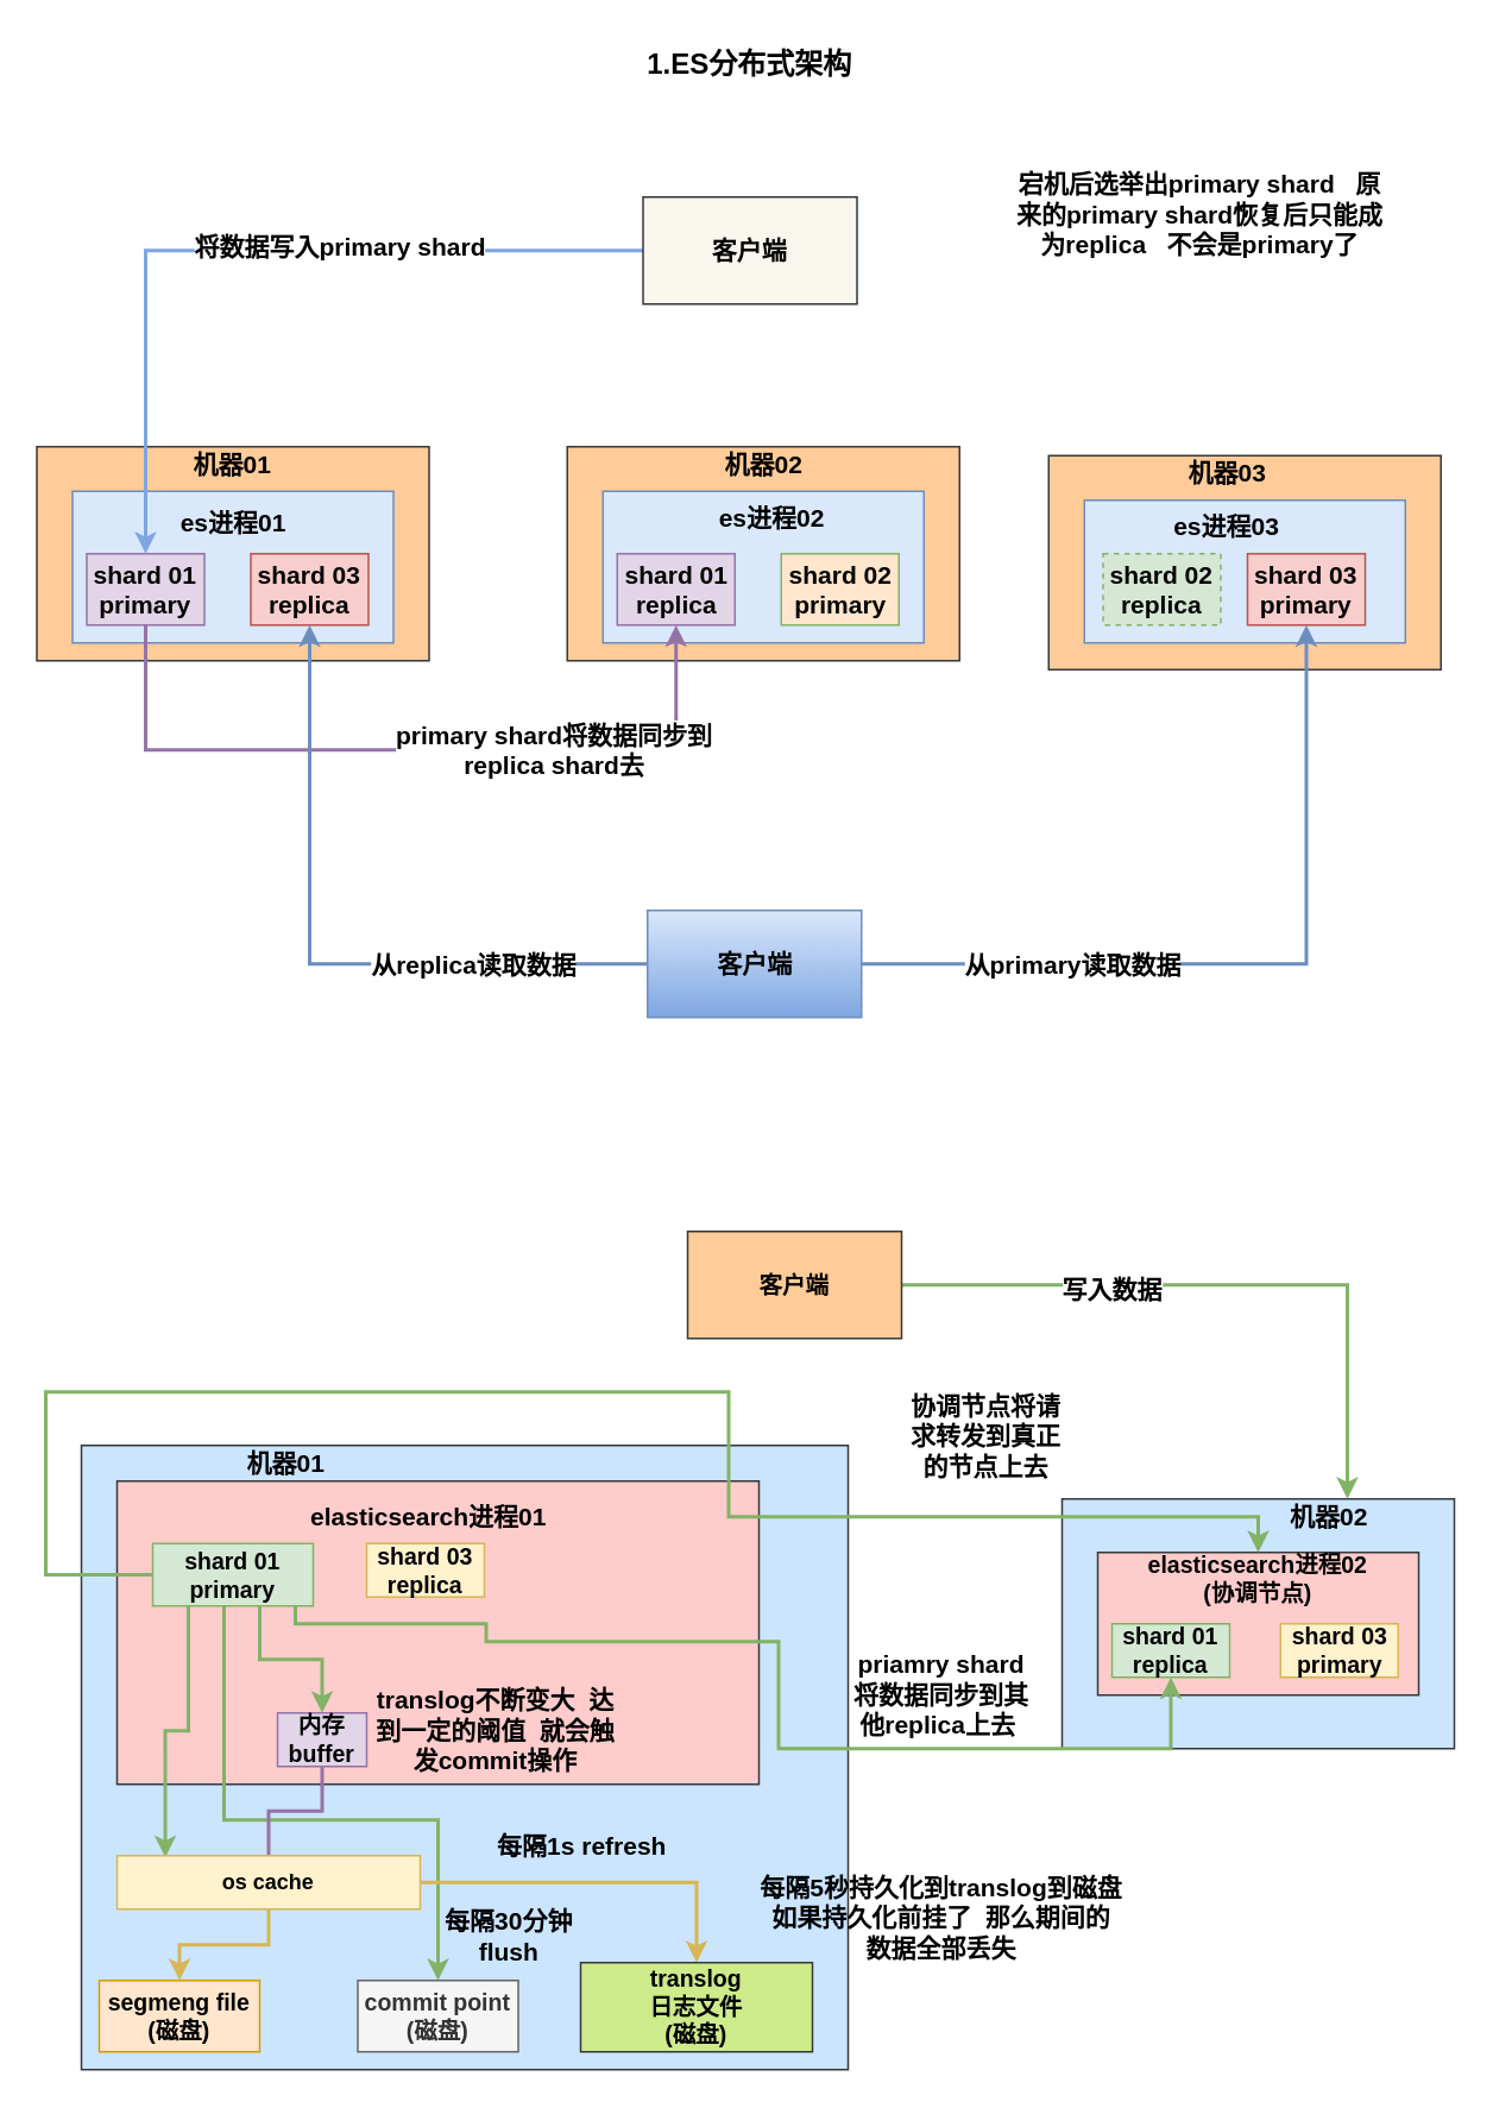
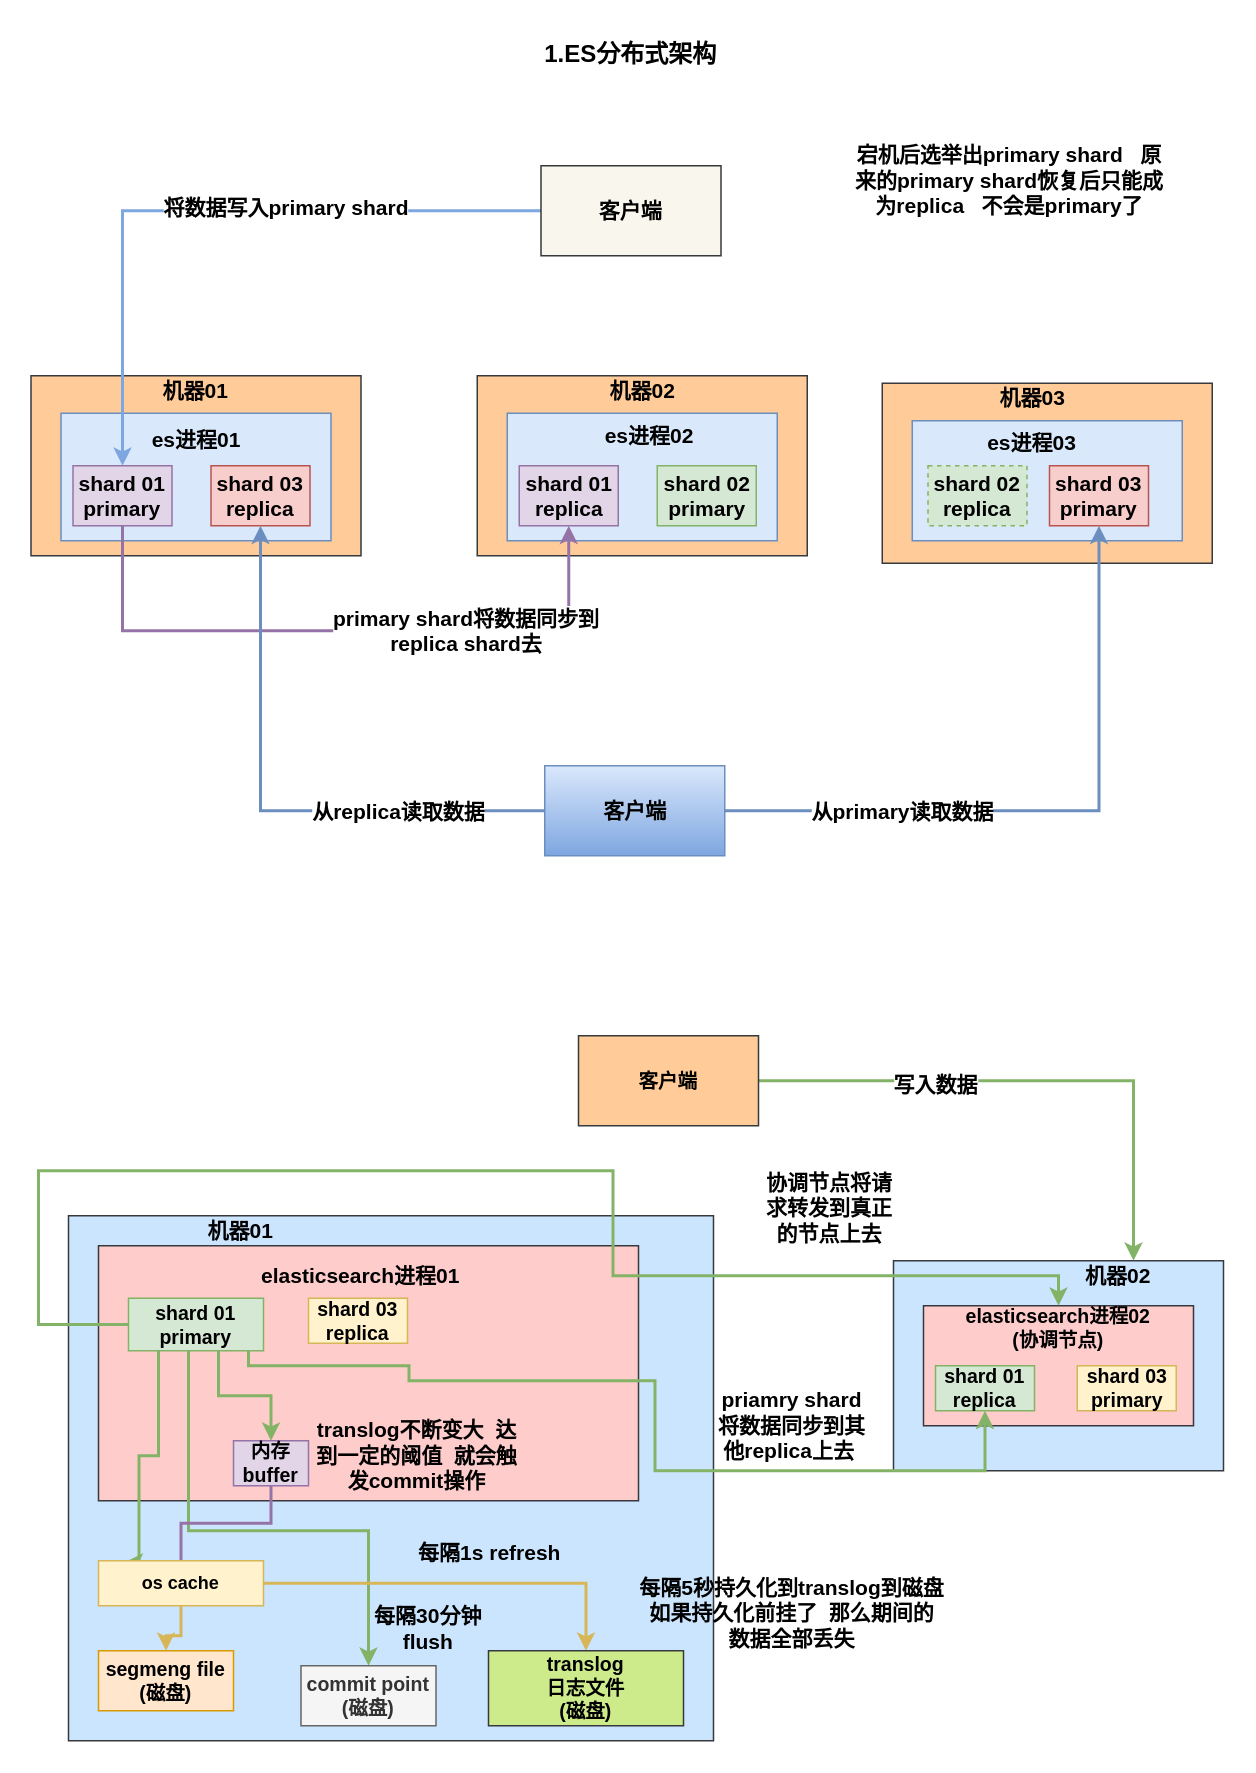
- <mxCell id="48" value="&lt;font style=&quot;font-size: 14px&quot;&gt;&lt;b&gt;shard 02&lt;br&gt;primary&lt;/b&gt;&lt;/font&gt;" style="rounded=0;whiteSpace=wrap;html=1;fillColor=#ffe6cc;strokeColor=#82b366;" parent="1" vertex="1"><mxGeometry x="437.5" y="310" width="66" height="40" as="geometry" /></mxCell>
+ <mxCell id="48" value="&lt;font style=&quot;font-size: 14px&quot;&gt;&lt;b&gt;shard 02&lt;br&gt;primary&lt;/b&gt;&lt;/font&gt;" style="rounded=0;whiteSpace=wrap;html=1;fillColor=#d5e8d4;strokeColor=#82b366;" parent="1" vertex="1"><mxGeometry x="437.5" y="310" width="66" height="40" as="geometry" /></mxCell>
- <mxCell id="28" value="&lt;b&gt;os cache&lt;/b&gt;" style="rounded=0;whiteSpace=wrap;html=1;fillColor=#fff2cc;strokeColor=#d6b656;" parent="1" vertex="1"><mxGeometry x="65" y="1040" width="170" height="30" as="geometry" /></mxCell>
+ <mxCell id="28" value="&lt;b&gt;os cache&lt;/b&gt;" style="rounded=0;whiteSpace=wrap;html=1;fillColor=#fff2cc;strokeColor=#d6b656;" parent="1" vertex="1"><mxGeometry x="65" y="1040" width="110" height="30" as="geometry" /></mxCell>
- <mxCell id="29" value="&lt;font style=&quot;font-size: 13px&quot;&gt;&lt;b&gt;segmeng file&lt;br&gt;(磁盘)&lt;/b&gt;&lt;/font&gt;" style="rounded=0;whiteSpace=wrap;html=1;fillColor=#ffe6cc;strokeColor=#d79b00;" parent="1" vertex="1"><mxGeometry x="55" y="1110" width="90" height="40" as="geometry" /></mxCell>
+ <mxCell id="29" value="&lt;font style=&quot;font-size: 13px&quot;&gt;&lt;b&gt;segmeng file&lt;br&gt;(磁盘)&lt;/b&gt;&lt;/font&gt;" style="rounded=0;whiteSpace=wrap;html=1;fillColor=#ffe6cc;strokeColor=#d79b00;" parent="1" vertex="1"><mxGeometry x="65" y="1100" width="90" height="40" as="geometry" /></mxCell>
